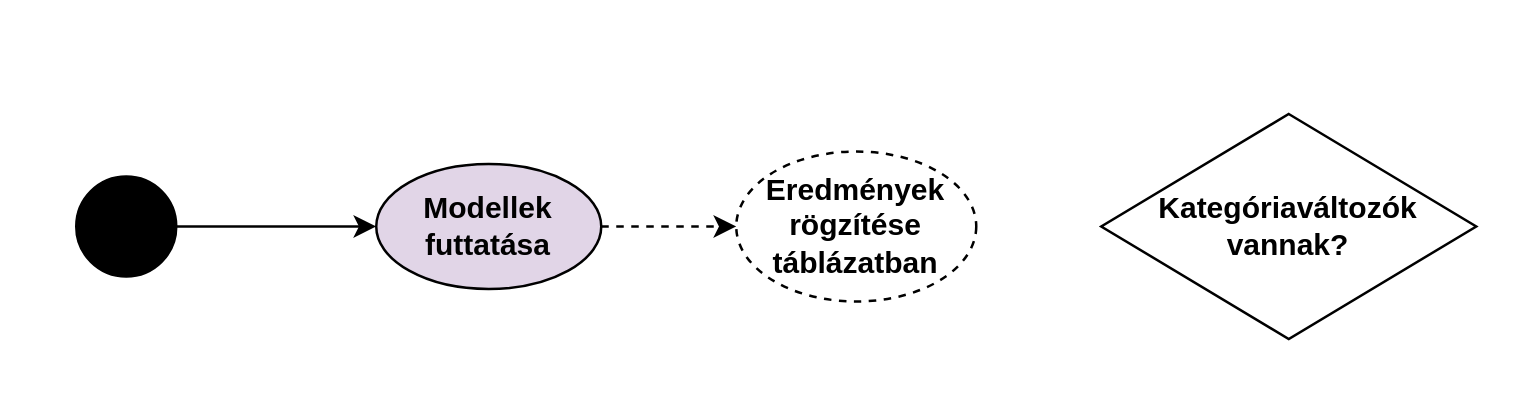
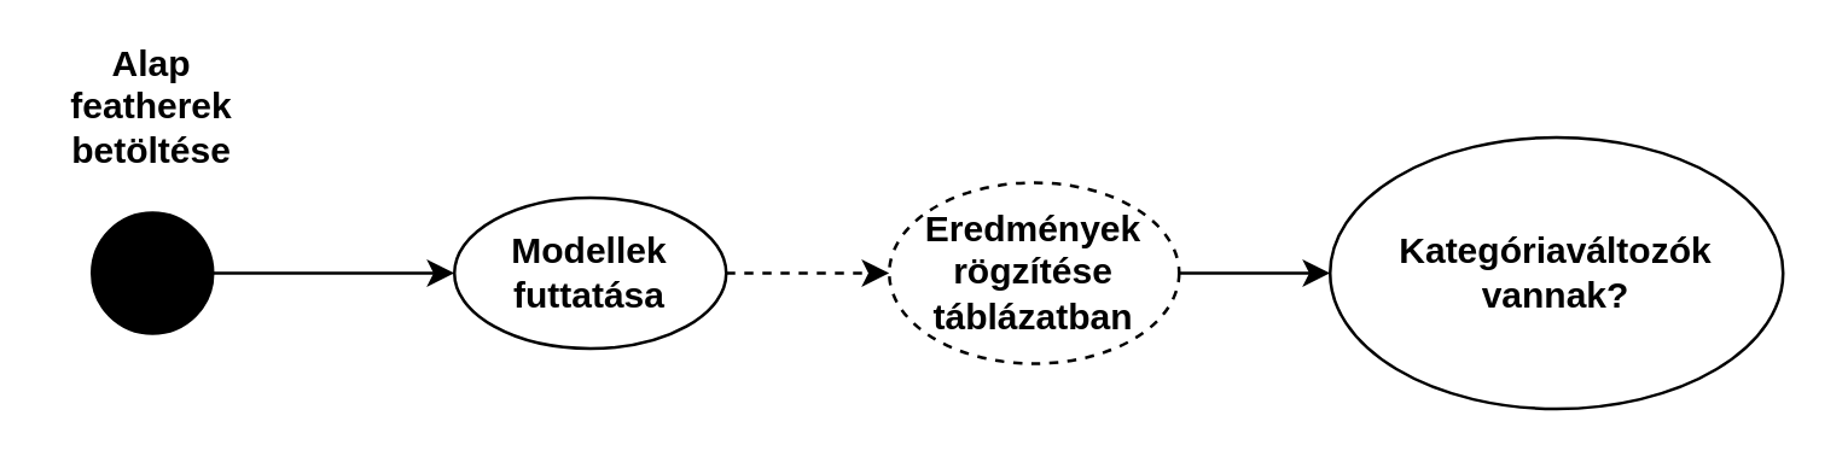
+ <mxCell id="3" value="&lt;b&gt;Alap featherek betöltése&lt;/b&gt;" style="text;html=1;strokeColor=none;fillColor=none;align=center;verticalAlign=middle;whiteSpace=wrap;rounded=0;" vertex="1" parent="1"><mxGeometry x="20" y="20" width="60" height="30" as="geometry" /></mxCell>
- <mxCell id="5" value="&lt;b&gt;Modellek futtatása&lt;br&gt;&lt;/b&gt;" style="ellipse;whiteSpace=wrap;html=1;fillColor=#e1d5e7;" vertex="1" parent="1"><mxGeometry x="150" y="65" width="90" height="50" as="geometry" /></mxCell>
+ <mxCell id="5" value="&lt;b&gt;Modellek futtatása&lt;br&gt;&lt;/b&gt;" style="ellipse;whiteSpace=wrap;html=1;" vertex="1" parent="1"><mxGeometry x="150" y="65" width="90" height="50" as="geometry" /></mxCell>
+ <mxCell id="8" value="" style="endArrow=classic;html=1;rounded=0;exitX=1;exitY=0.5;exitDx=0;exitDy=0;" edge="1" parent="1" source="7" target="9"><mxGeometry width="50" height="50" relative="1" as="geometry"><mxPoint x="330" y="300" as="sourcePoint" /><mxPoint x="450" y="90" as="targetPoint" /></mxGeometry></mxCell>
- <mxCell id="9" value="&lt;b&gt;Kategóriaváltozók vannak?&lt;br&gt;&lt;/b&gt;" style="rhombus;whiteSpace=wrap;html=1;" vertex="1" parent="1"><mxGeometry x="440" y="45" width="150" height="90" as="geometry" /></mxCell>
+ <mxCell id="9" value="&lt;b&gt;Kategóriaváltozók vannak?&lt;br&gt;&lt;/b&gt;" style="ellipse;whiteSpace=wrap;html=1;" vertex="1" parent="1"><mxGeometry x="440" y="45" width="150" height="90" as="geometry" /></mxCell>
